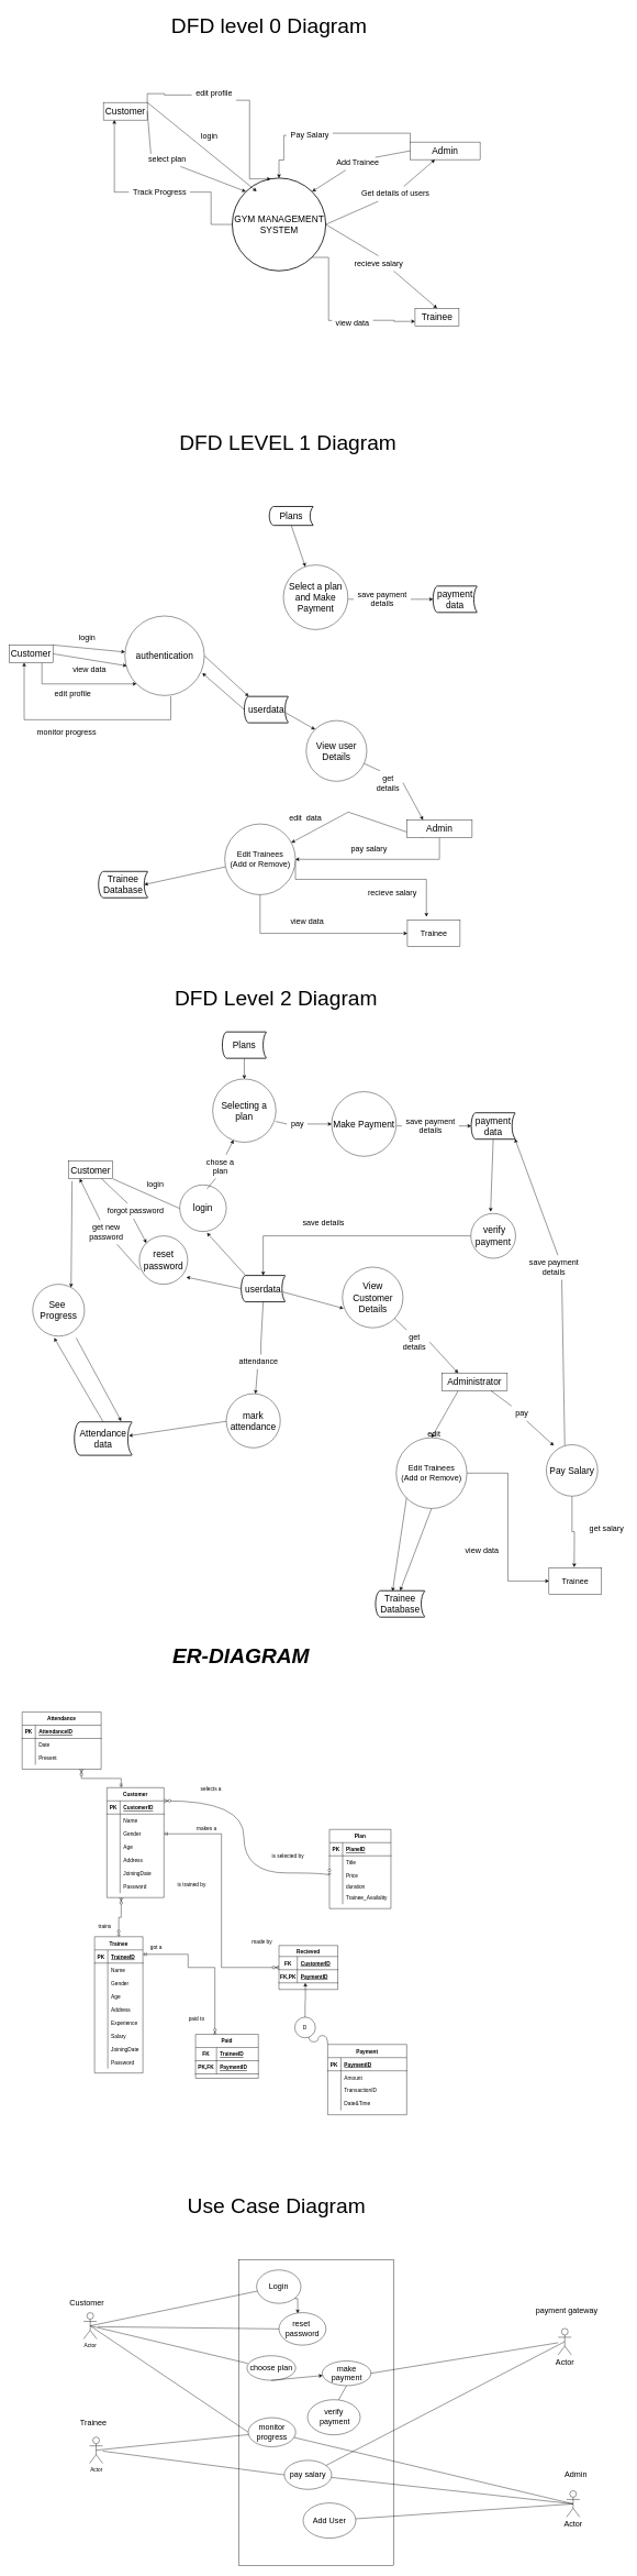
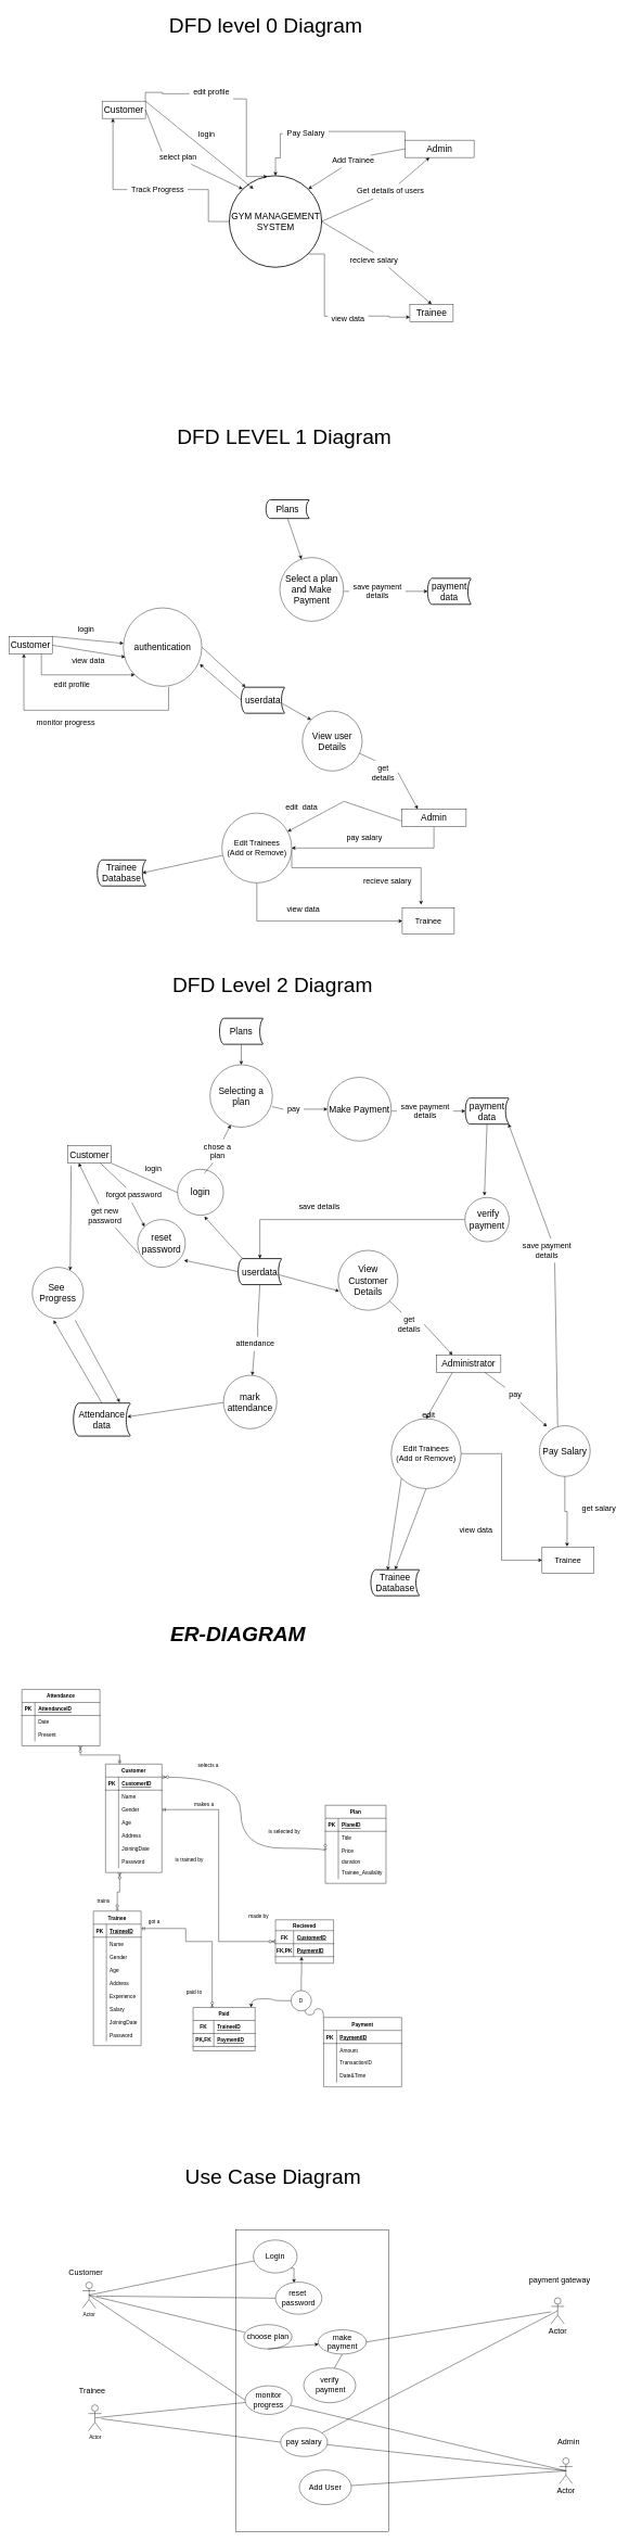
- <mxCell id="224" value="&lt;span style=&quot;font-size: 18px;&quot;&gt;select plan&lt;br&gt;&lt;/span&gt;" style="text;html=1;align=center;verticalAlign=middle;resizable=0;points=[];autosize=1;strokeColor=none;fillColor=none;" parent="210" vertex="1"><mxGeometry x="179" y="310" width="104" height="34" as="geometry" /></mxCell>
+ <mxCell id="224" value="&lt;span style=&quot;font-size: 18px;&quot;&gt;select plan&lt;br&gt;&lt;/span&gt;" style="text;html=1;align=center;verticalAlign=middle;resizable=0;points=[];autosize=1;strokeColor=none;fillColor=none;" parent="210" vertex="1"><mxGeometry x="209" y="310" width="104" height="34" as="geometry" /></mxCell>
+ <mxCell id="114" style="edgeStyle=orthogonalEdgeStyle;curved=1;rounded=0;orthogonalLoop=1;jettySize=auto;html=1;exitX=0;exitY=0.5;exitDx=0;exitDy=0;entryX=0.937;entryY=0;entryDx=0;entryDy=0;entryPerimeter=0;" parent="1" source="115" target="117" edge="1"><mxGeometry relative="1" as="geometry"><mxPoint x="574" y="4644" as="targetPoint" /></mxGeometry></mxCell>
